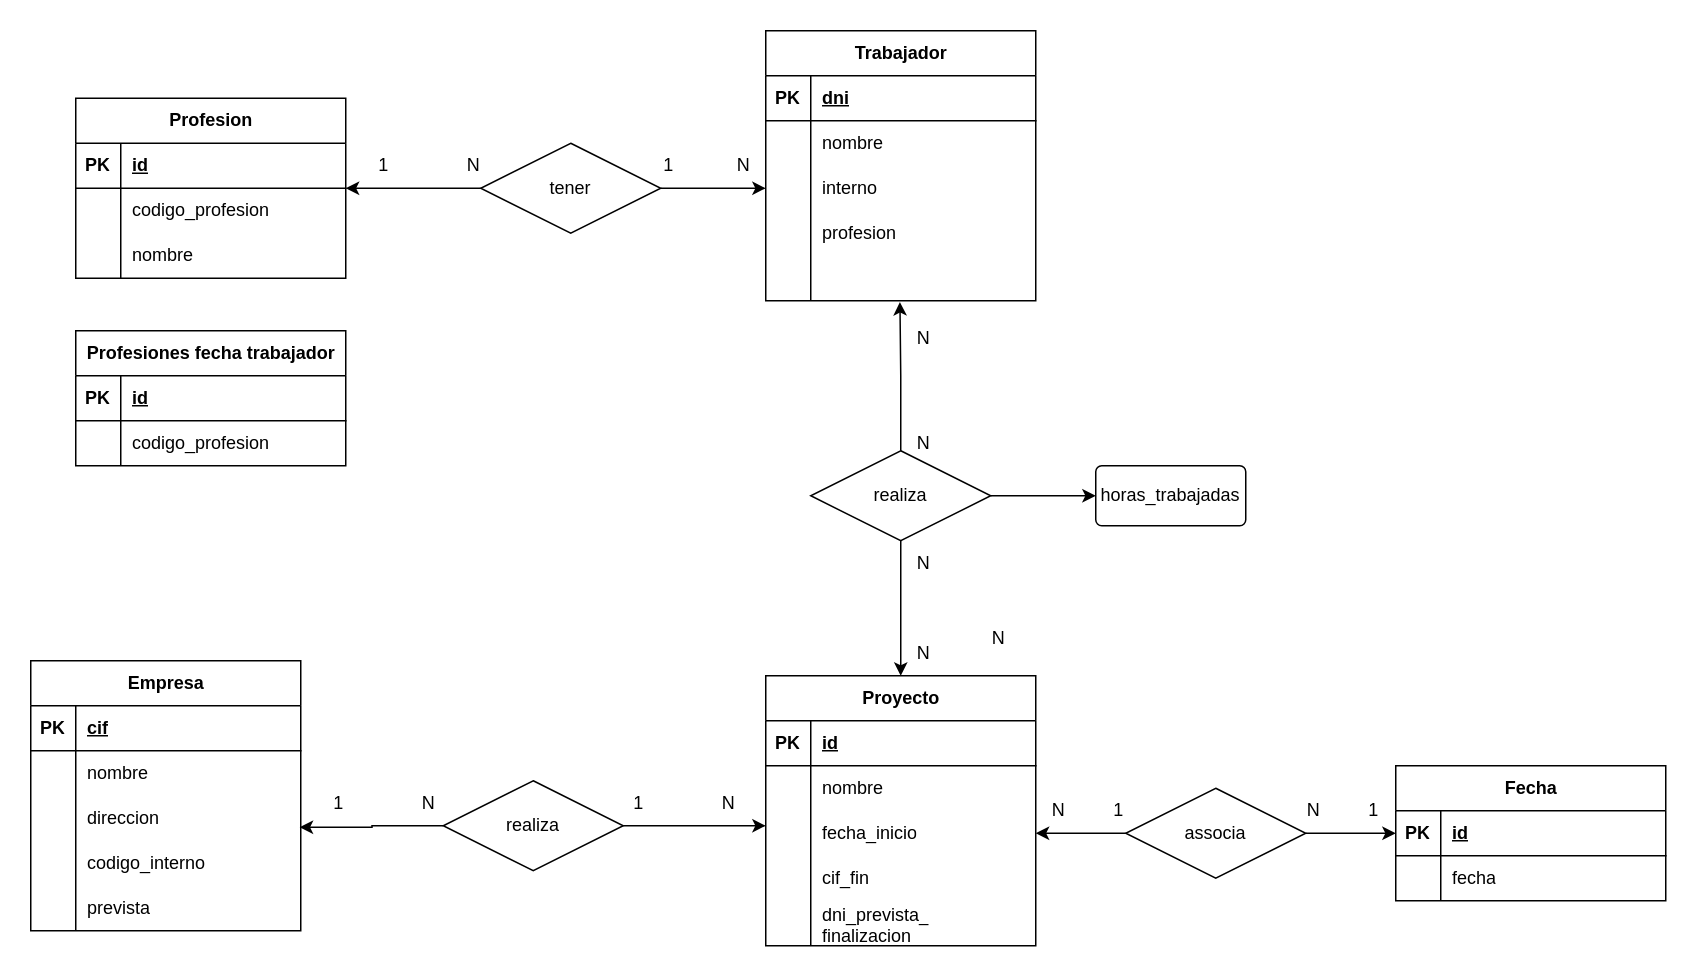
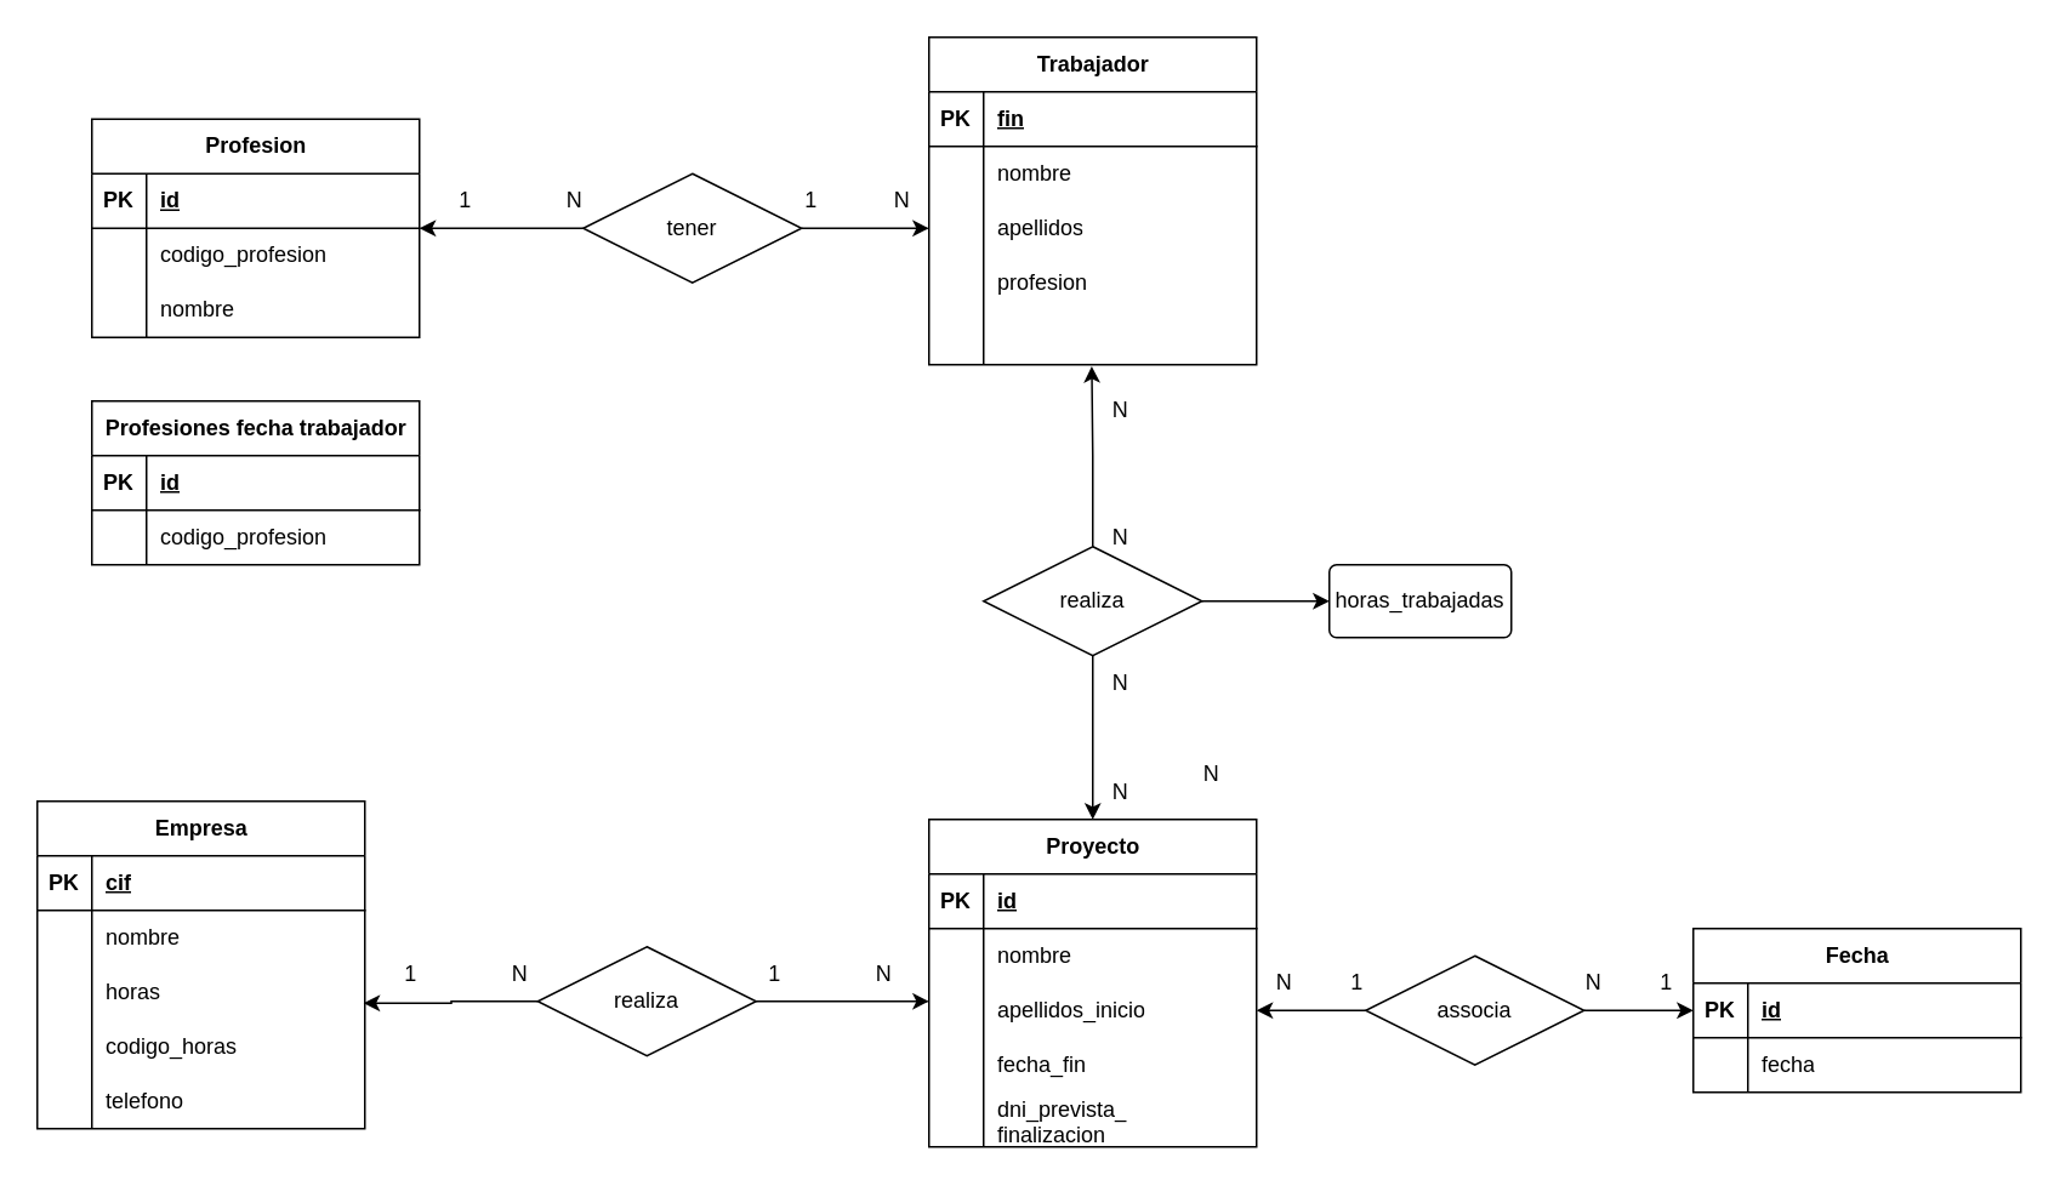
- <mxCell id="16" value="dni" style="shape=partialRectangle;connectable=0;fillColor=none;top=0;left=0;bottom=0;right=0;align=left;spacingLeft=6;fontStyle=5;overflow=hidden;whiteSpace=wrap;html=1;" parent="14" vertex="1"><mxGeometry x="30" width="150" height="30" as="geometry"><mxRectangle width="150" height="30" as="alternateBounds" /></mxGeometry></mxCell>
+ <mxCell id="16" value="fin" style="shape=partialRectangle;connectable=0;fillColor=none;top=0;left=0;bottom=0;right=0;align=left;spacingLeft=6;fontStyle=5;overflow=hidden;whiteSpace=wrap;html=1;" parent="14" vertex="1"><mxGeometry x="30" width="150" height="30" as="geometry"><mxRectangle width="150" height="30" as="alternateBounds" /></mxGeometry></mxCell>
- <mxCell id="22" value="interno" style="shape=partialRectangle;connectable=0;fillColor=none;top=0;left=0;bottom=0;right=0;align=left;spacingLeft=6;overflow=hidden;whiteSpace=wrap;html=1;" parent="20" vertex="1"><mxGeometry x="30" width="150" height="30" as="geometry"><mxRectangle width="150" height="30" as="alternateBounds" /></mxGeometry></mxCell>
+ <mxCell id="22" value="apellidos" style="shape=partialRectangle;connectable=0;fillColor=none;top=0;left=0;bottom=0;right=0;align=left;spacingLeft=6;overflow=hidden;whiteSpace=wrap;html=1;" parent="20" vertex="1"><mxGeometry x="30" width="150" height="30" as="geometry"><mxRectangle width="150" height="30" as="alternateBounds" /></mxGeometry></mxCell>
- <mxCell id="40" value="direccion" style="shape=partialRectangle;connectable=0;fillColor=none;top=0;left=0;bottom=0;right=0;align=left;spacingLeft=6;overflow=hidden;whiteSpace=wrap;html=1;" parent="38" vertex="1"><mxGeometry x="30" width="150" height="30" as="geometry"><mxRectangle width="150" height="30" as="alternateBounds" /></mxGeometry></mxCell>
+ <mxCell id="40" value="horas" style="shape=partialRectangle;connectable=0;fillColor=none;top=0;left=0;bottom=0;right=0;align=left;spacingLeft=6;overflow=hidden;whiteSpace=wrap;html=1;" parent="38" vertex="1"><mxGeometry x="30" width="150" height="30" as="geometry"><mxRectangle width="150" height="30" as="alternateBounds" /></mxGeometry></mxCell>
- <mxCell id="56" value="fecha_inicio" style="shape=partialRectangle;connectable=0;fillColor=none;top=0;left=0;bottom=0;right=0;align=left;spacingLeft=6;overflow=hidden;whiteSpace=wrap;html=1;" parent="54" vertex="1"><mxGeometry x="30" width="150" height="30" as="geometry"><mxRectangle width="150" height="30" as="alternateBounds" /></mxGeometry></mxCell>
+ <mxCell id="56" value="apellidos_inicio" style="shape=partialRectangle;connectable=0;fillColor=none;top=0;left=0;bottom=0;right=0;align=left;spacingLeft=6;overflow=hidden;whiteSpace=wrap;html=1;" parent="54" vertex="1"><mxGeometry x="30" width="150" height="30" as="geometry"><mxRectangle width="150" height="30" as="alternateBounds" /></mxGeometry></mxCell>
- <mxCell id="43" value="codigo_interno" style="shape=partialRectangle;connectable=0;fillColor=none;top=0;left=0;bottom=0;right=0;align=left;spacingLeft=6;overflow=hidden;whiteSpace=wrap;html=1;" parent="41" vertex="1"><mxGeometry x="30" width="150" height="30" as="geometry"><mxRectangle width="150" height="30" as="alternateBounds" /></mxGeometry></mxCell>
+ <mxCell id="43" value="codigo_horas" style="shape=partialRectangle;connectable=0;fillColor=none;top=0;left=0;bottom=0;right=0;align=left;spacingLeft=6;overflow=hidden;whiteSpace=wrap;html=1;" parent="41" vertex="1"><mxGeometry x="30" width="150" height="30" as="geometry"><mxRectangle width="150" height="30" as="alternateBounds" /></mxGeometry></mxCell>
- <mxCell id="59" value="cif_fin" style="shape=partialRectangle;connectable=0;fillColor=none;top=0;left=0;bottom=0;right=0;align=left;spacingLeft=6;overflow=hidden;whiteSpace=wrap;html=1;" parent="57" vertex="1"><mxGeometry x="30" width="150" height="30" as="geometry"><mxRectangle width="150" height="30" as="alternateBounds" /></mxGeometry></mxCell>
+ <mxCell id="59" value="fecha_fin" style="shape=partialRectangle;connectable=0;fillColor=none;top=0;left=0;bottom=0;right=0;align=left;spacingLeft=6;overflow=hidden;whiteSpace=wrap;html=1;" parent="57" vertex="1"><mxGeometry x="30" width="150" height="30" as="geometry"><mxRectangle width="150" height="30" as="alternateBounds" /></mxGeometry></mxCell>
- <mxCell id="46" value="prevista" style="shape=partialRectangle;connectable=0;fillColor=none;top=0;left=0;bottom=0;right=0;align=left;spacingLeft=6;overflow=hidden;whiteSpace=wrap;html=1;" parent="44" vertex="1"><mxGeometry x="30" width="150" height="30" as="geometry"><mxRectangle width="150" height="30" as="alternateBounds" /></mxGeometry></mxCell>
+ <mxCell id="46" value="telefono" style="shape=partialRectangle;connectable=0;fillColor=none;top=0;left=0;bottom=0;right=0;align=left;spacingLeft=6;overflow=hidden;whiteSpace=wrap;html=1;" parent="44" vertex="1"><mxGeometry x="30" width="150" height="30" as="geometry"><mxRectangle width="150" height="30" as="alternateBounds" /></mxGeometry></mxCell>
